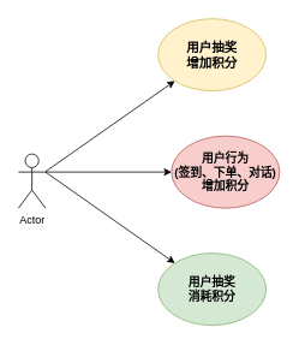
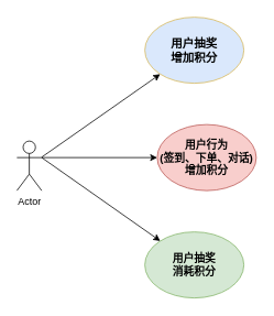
- <mxCell id="5" value="&lt;b style=&quot;font-size: 14px;&quot;&gt;&lt;font style=&quot;font-size: 14px;&quot;&gt;用户抽奖&lt;/font&gt;&lt;/b&gt;&lt;div style=&quot;font-size: 14px;&quot;&gt;&lt;b style=&quot;&quot;&gt;&lt;font style=&quot;font-size: 14px;&quot;&gt;增加积分&lt;/font&gt;&lt;/b&gt;&lt;/div&gt;" style="ellipse;whiteSpace=wrap;html=1;fillColor=#fff2cc;strokeColor=#d6b656;" parent="1" vertex="1"><mxGeometry x="175" y="20" width="120" height="80" as="geometry" /></mxCell>
+ <mxCell id="5" value="&lt;b style=&quot;font-size: 14px;&quot;&gt;&lt;font style=&quot;font-size: 14px;&quot;&gt;用户抽奖&lt;/font&gt;&lt;/b&gt;&lt;div style=&quot;font-size: 14px;&quot;&gt;&lt;b style=&quot;&quot;&gt;&lt;font style=&quot;font-size: 14px;&quot;&gt;增加积分&lt;/font&gt;&lt;/b&gt;&lt;/div&gt;" style="ellipse;whiteSpace=wrap;html=1;fillColor=#dae8fc;strokeColor=#d6b656;" parent="1" vertex="1"><mxGeometry x="175" y="20" width="120" height="80" as="geometry" /></mxCell>
